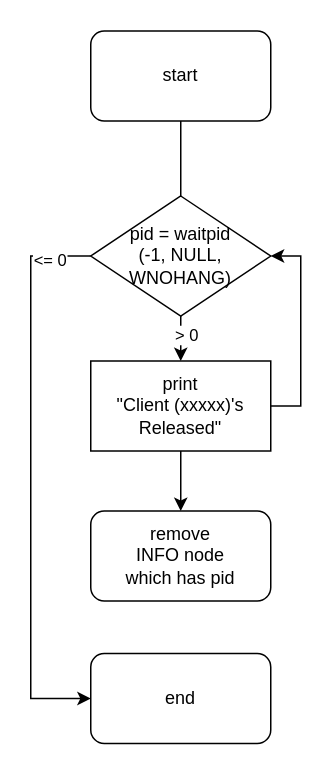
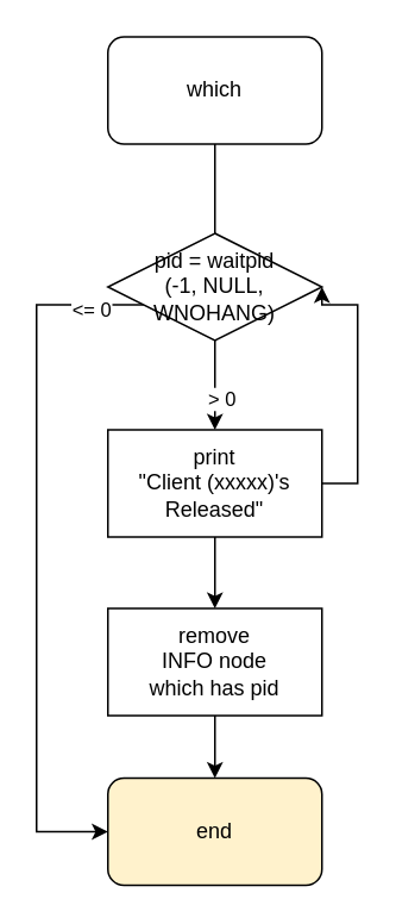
- <mxCell id="3" value="start" style="rounded=1;whiteSpace=wrap;html=1;" vertex="1" parent="1"><mxGeometry x="60" y="20" width="120" height="60" as="geometry" /></mxCell>
+ <mxCell id="3" value="which" style="rounded=1;whiteSpace=wrap;html=1;" vertex="1" parent="1"><mxGeometry x="60" y="20" width="120" height="60" as="geometry" /></mxCell>
- <mxCell id="9" value="pid = waitpid&lt;div&gt;(-1, NULL, WNOHANG)&lt;/div&gt;" style="rhombus;whiteSpace=wrap;html=1;" vertex="1" parent="1"><mxGeometry x="60" y="130" width="120" height="80" as="geometry" /></mxCell>
+ <mxCell id="9" value="pid = waitpid&lt;div&gt;(-1, NULL, WNOHANG)&lt;/div&gt;" style="rhombus;whiteSpace=wrap;html=1;" vertex="1" parent="1"><mxGeometry x="60" y="130" width="120" height="60" as="geometry" /></mxCell>
- <mxCell id="14" value="remove&lt;br&gt;INFO node&lt;div&gt;which has pid&lt;/div&gt;" style="whiteSpace=wrap;html=1;rounded=1;" vertex="1" parent="1"><mxGeometry x="60" y="340" width="120" height="60" as="geometry" /></mxCell>
+ <mxCell id="14" value="remove&lt;br&gt;INFO node&lt;div&gt;which has pid&lt;/div&gt;" style="rounded=0;whiteSpace=wrap;html=1;" vertex="1" parent="1"><mxGeometry x="60" y="340" width="120" height="60" as="geometry" /></mxCell>
+ <mxCell id="13" value="" style="edgeStyle=orthogonalEdgeStyle;rounded=0;orthogonalLoop=1;jettySize=auto;html=1;" edge="1" parent="1" source="14" target="4"><mxGeometry relative="1" as="geometry" /></mxCell>
- <mxCell id="4" value="end" style="rounded=1;whiteSpace=wrap;html=1;" vertex="1" parent="1"><mxGeometry x="60" y="435" width="120" height="60" as="geometry" /></mxCell>
+ <mxCell id="4" value="end" style="rounded=1;whiteSpace=wrap;html=1;fillColor=#fff2cc;" vertex="1" parent="1"><mxGeometry x="60" y="435" width="120" height="60" as="geometry" /></mxCell>
